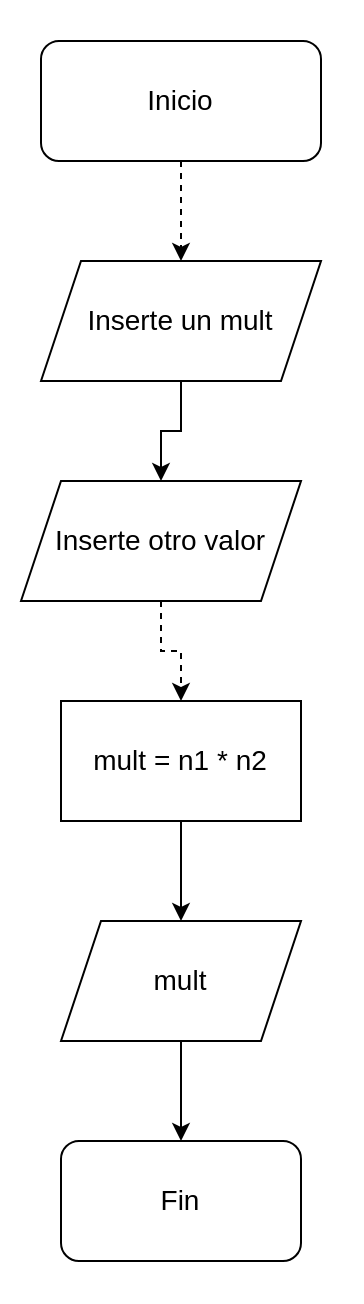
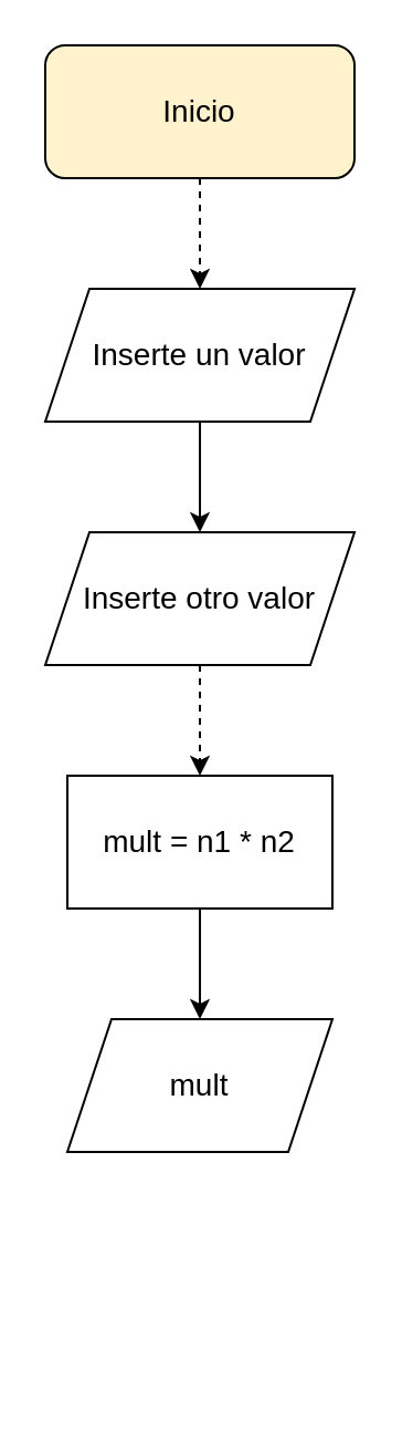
- <mxCell id="2" value="&lt;div&gt;Inicio&lt;/div&gt;" style="rounded=1;whiteSpace=wrap;html=1;glass=0;fontSize=14;" parent="1" vertex="1"><mxGeometry x="20" y="20" width="140" height="60" as="geometry" /></mxCell>
+ <mxCell id="2" value="&lt;div&gt;Inicio&lt;/div&gt;" style="rounded=1;whiteSpace=wrap;html=1;glass=0;fontSize=14;fillColor=#fff2cc;" parent="1" vertex="1"><mxGeometry x="20" y="20" width="140" height="60" as="geometry" /></mxCell>
- <mxCell id="5" value="Inserte un mult" style="shape=parallelogram;perimeter=parallelogramPerimeter;whiteSpace=wrap;html=1;fixedSize=1;gradientColor=none;strokeColor=default;rounded=0;fontSize=14;" parent="1" vertex="1"><mxGeometry x="20" y="130" width="140" height="60" as="geometry" /></mxCell>
+ <mxCell id="5" value="Inserte un valor" style="shape=parallelogram;perimeter=parallelogramPerimeter;whiteSpace=wrap;html=1;fixedSize=1;gradientColor=none;strokeColor=default;rounded=0;fontSize=14;" parent="1" vertex="1"><mxGeometry x="20" y="130" width="140" height="60" as="geometry" /></mxCell>
- <mxCell id="7" value="Inserte otro valor" style="shape=parallelogram;perimeter=parallelogramPerimeter;whiteSpace=wrap;html=1;fixedSize=1;gradientColor=none;strokeColor=default;rounded=0;fontSize=14;" vertex="1" parent="1"><mxGeometry x="10" y="240" width="140" height="60" as="geometry" /></mxCell>
+ <mxCell id="7" value="Inserte otro valor" style="shape=parallelogram;perimeter=parallelogramPerimeter;whiteSpace=wrap;html=1;fixedSize=1;gradientColor=none;strokeColor=default;rounded=0;fontSize=14;" vertex="1" parent="1"><mxGeometry x="20" y="240" width="140" height="60" as="geometry" /></mxCell>
- <mxCell id="10" style="edgeStyle=orthogonalEdgeStyle;rounded=0;orthogonalLoop=1;jettySize=auto;html=1;exitX=0.5;exitY=1;exitDx=0;exitDy=0;entryX=0.5;entryY=0;entryDx=0;entryDy=0;fontSize=14;" edge="1" parent="1" source="11" target="12"><mxGeometry relative="1" as="geometry" /></mxCell>
- <mxCell id="12" value="Fin" style="rounded=1;whiteSpace=wrap;html=1;fontSize=14;" vertex="1" parent="1"><mxGeometry x="30" y="570" width="120" height="60" as="geometry" /></mxCell>
